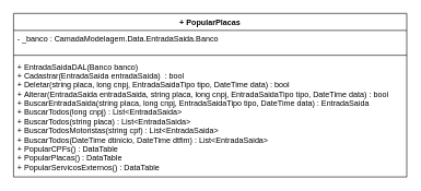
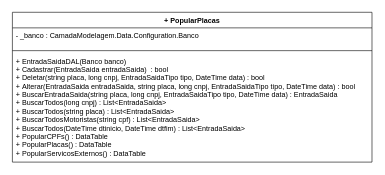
- <mxCell id="3" value="- _banco : CamadaModelagem.Data.EntradaSaida.Banco" style="text;strokeColor=none;fillColor=none;align=left;verticalAlign=top;spacingLeft=4;spacingRight=4;overflow=hidden;rotatable=0;points=[[0,0.5],[1,0.5]];portConstraint=eastwest;" parent="2" vertex="1"><mxGeometry y="26" width="600" height="34" as="geometry" /></mxCell>
+ <mxCell id="3" value="- _banco : CamadaModelagem.Data.Configuration.Banco" style="text;strokeColor=none;fillColor=none;align=left;verticalAlign=top;spacingLeft=4;spacingRight=4;overflow=hidden;rotatable=0;points=[[0,0.5],[1,0.5]];portConstraint=eastwest;" parent="2" vertex="1"><mxGeometry y="26" width="600" height="34" as="geometry" /></mxCell>
